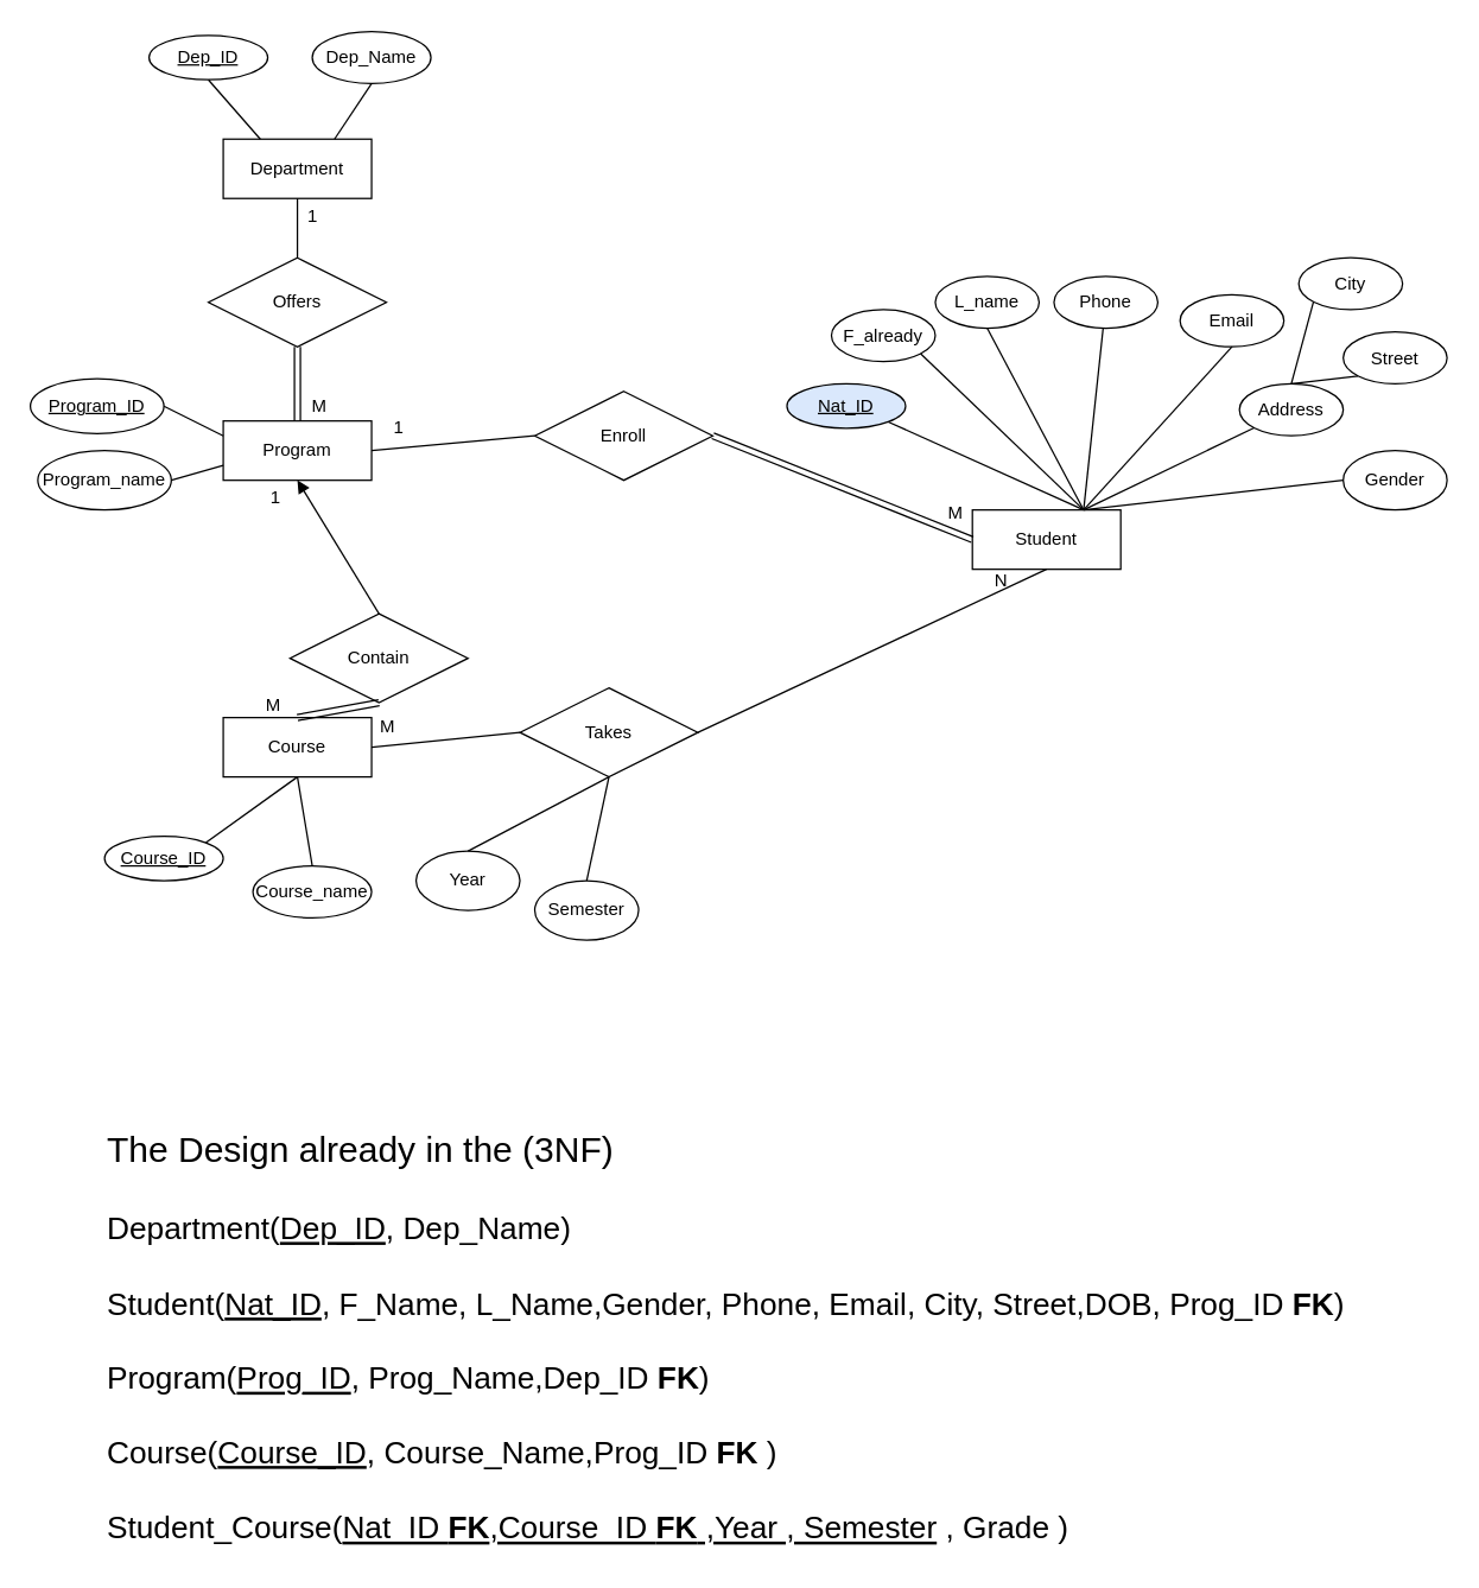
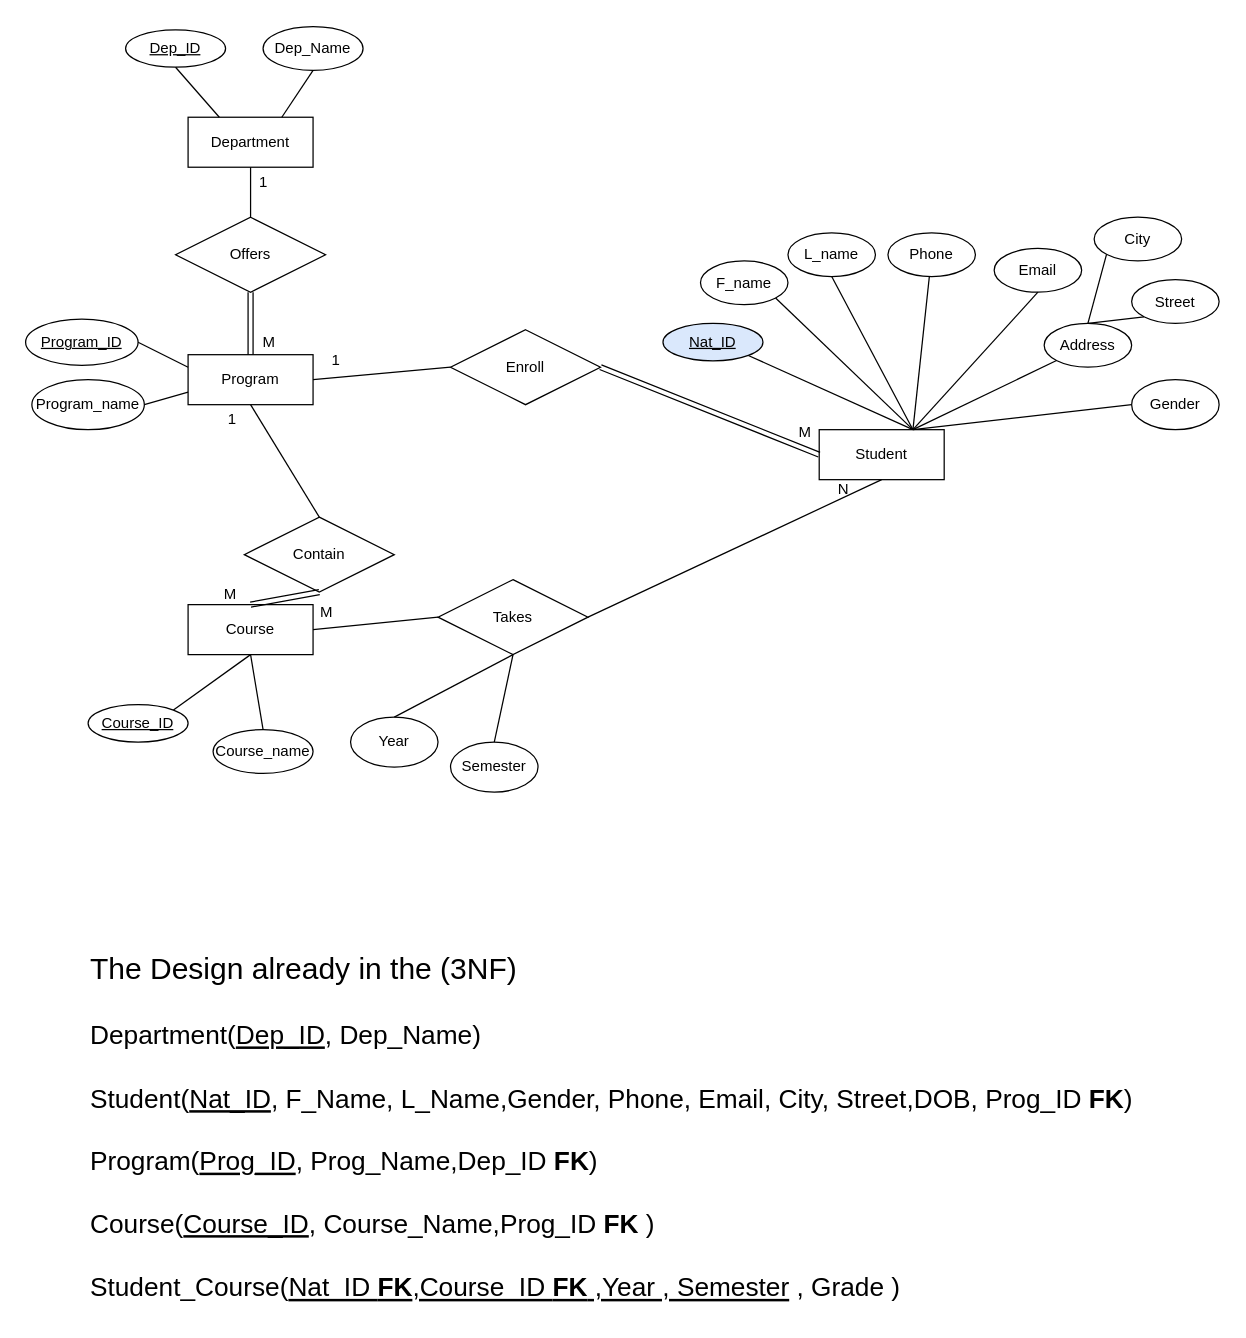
- <mxCell id="26" value="F_already" style="ellipse;whiteSpace=wrap;html=1;align=center;" parent="1" vertex="1"><mxGeometry x="560" y="208" width="70" height="35" as="geometry" /></mxCell>
+ <mxCell id="26" value="F_name" style="ellipse;whiteSpace=wrap;html=1;align=center;" parent="1" vertex="1"><mxGeometry x="560" y="208" width="70" height="35" as="geometry" /></mxCell>
- <mxCell id="23" value="" style="endArrow=block;html=1;rounded=0;exitX=0.5;exitY=0;exitDx=0;exitDy=0;entryX=0.5;entryY=1;entryDx=0;entryDy=0;" parent="1" source="16" target="2" edge="1"><mxGeometry relative="1" as="geometry"><mxPoint x="610" y="333" as="sourcePoint" /><mxPoint x="620" y="253" as="targetPoint" /></mxGeometry></mxCell>
+ <mxCell id="23" value="" style="endArrow=none;html=1;rounded=0;exitX=0.5;exitY=0;exitDx=0;exitDy=0;entryX=0.5;entryY=1;entryDx=0;entryDy=0;" parent="1" source="16" target="2" edge="1"><mxGeometry relative="1" as="geometry"><mxPoint x="610" y="333" as="sourcePoint" /><mxPoint x="620" y="253" as="targetPoint" /></mxGeometry></mxCell>
